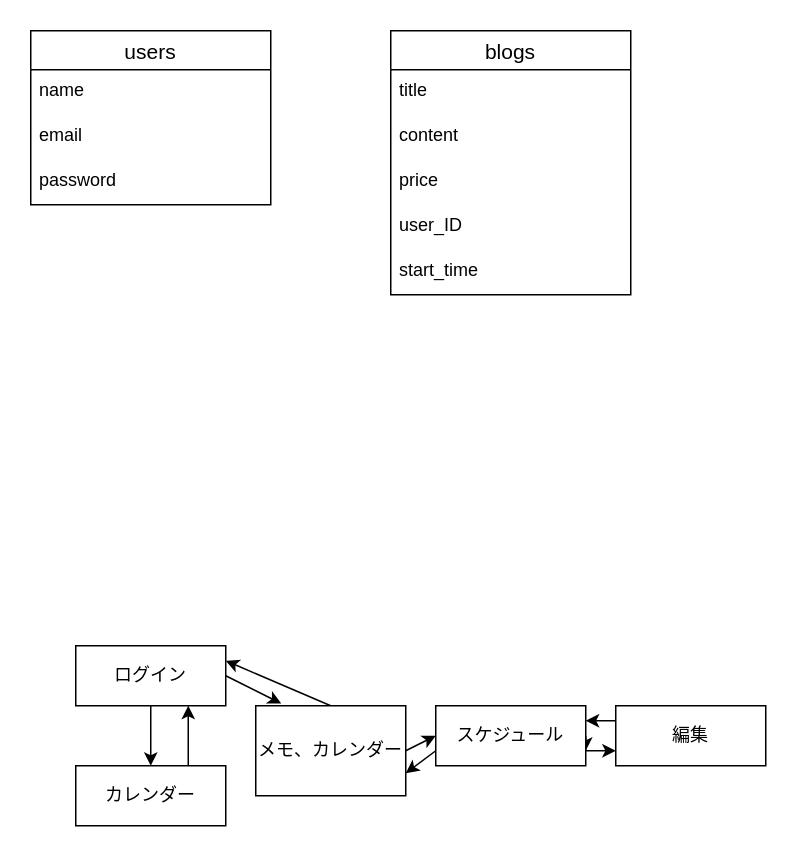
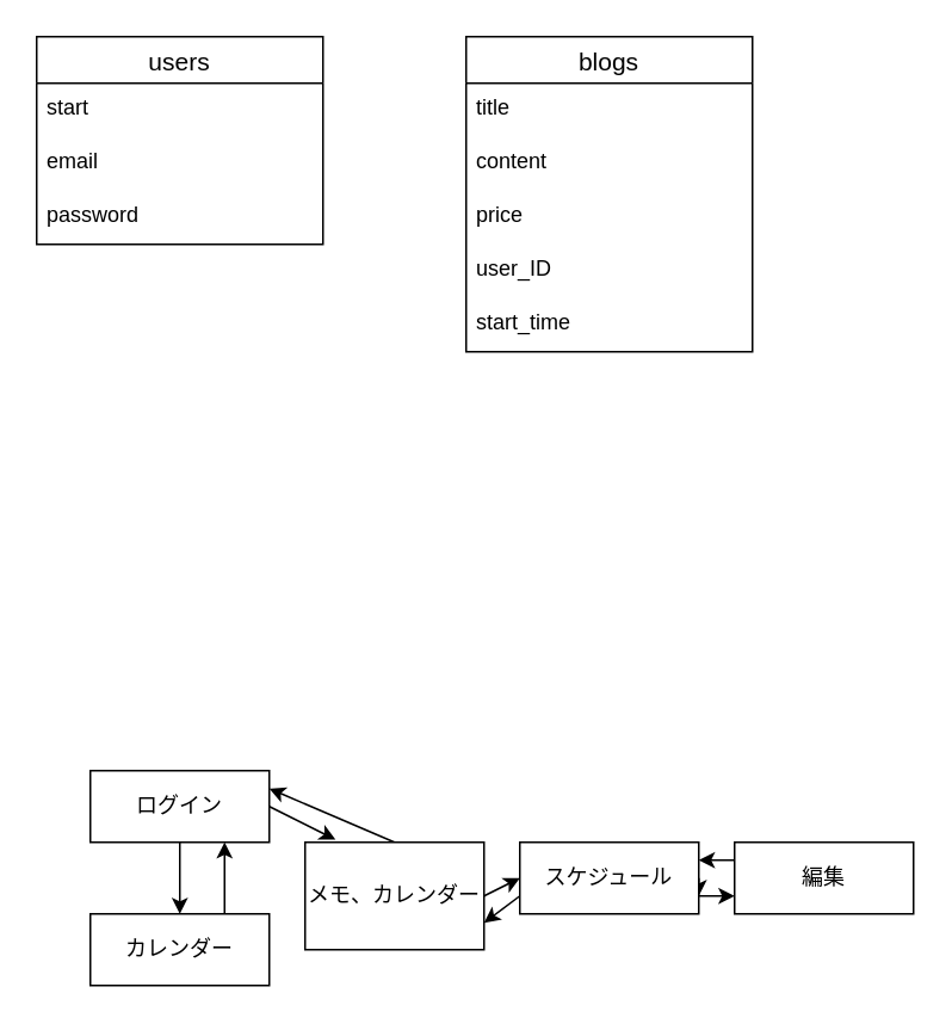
- <mxCell id="3" value="name" style="text;strokeColor=none;fillColor=none;spacingLeft=4;spacingRight=4;overflow=hidden;rotatable=0;points=[[0,0.5],[1,0.5]];portConstraint=eastwest;fontSize=12;" vertex="1" parent="2"><mxGeometry y="26" width="160" height="30" as="geometry" /></mxCell>
+ <mxCell id="3" value="start" style="text;strokeColor=none;fillColor=none;spacingLeft=4;spacingRight=4;overflow=hidden;rotatable=0;points=[[0,0.5],[1,0.5]];portConstraint=eastwest;fontSize=12;" vertex="1" parent="2"><mxGeometry y="26" width="160" height="30" as="geometry" /></mxCell>
